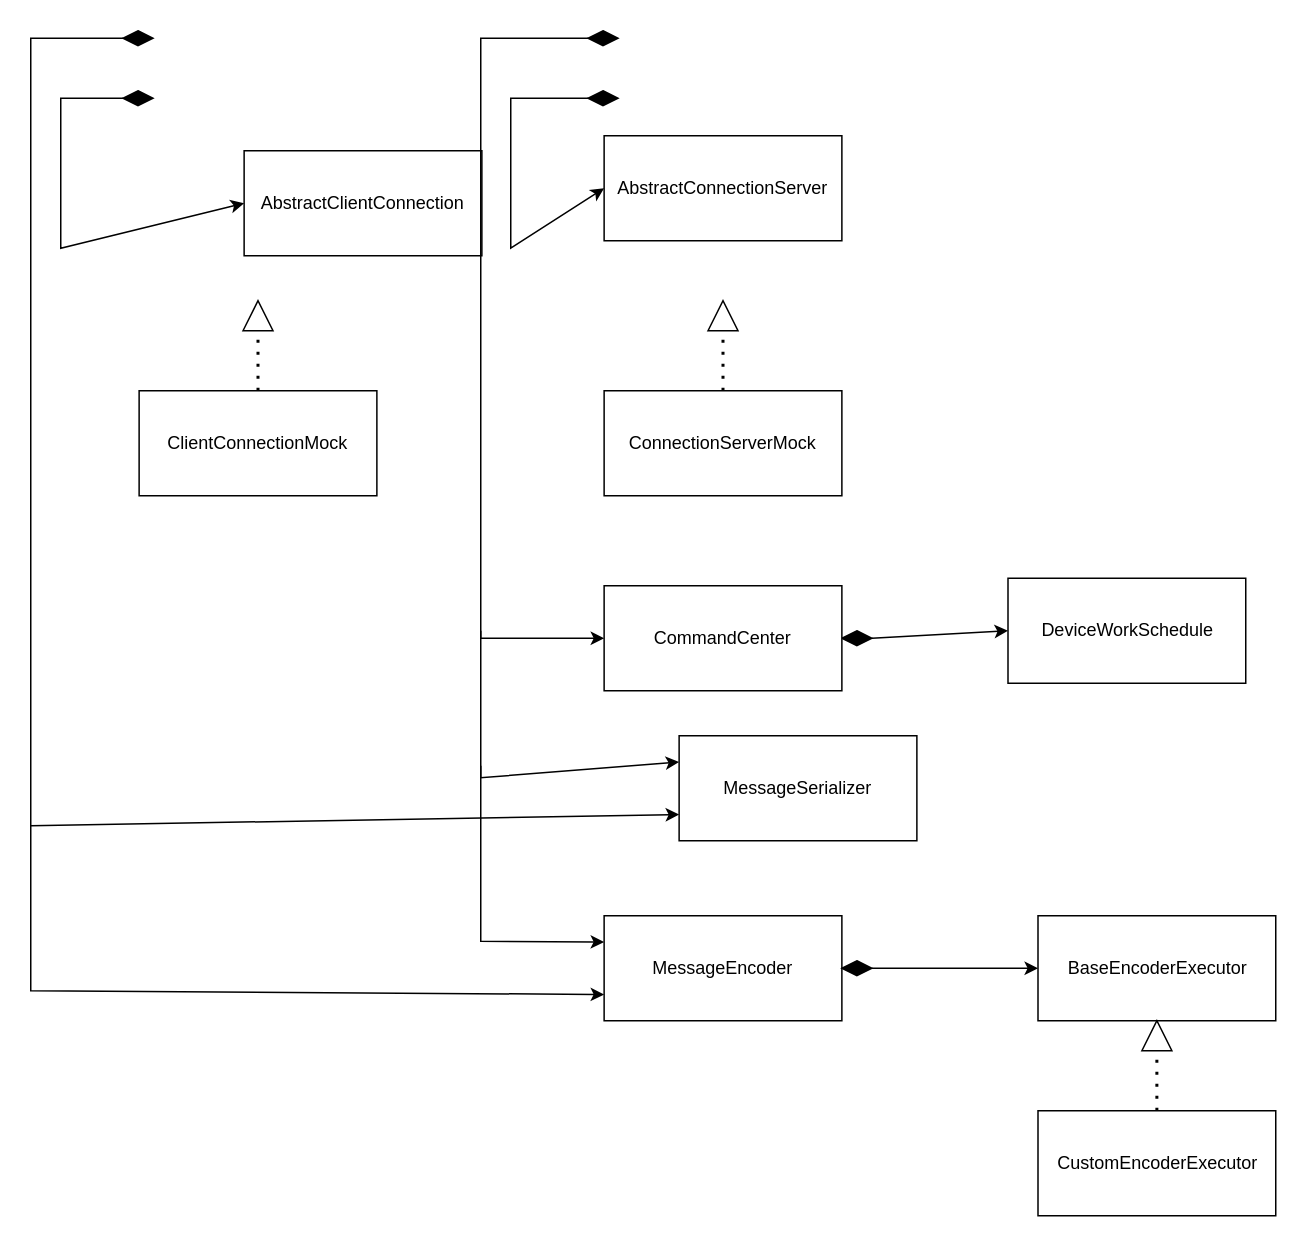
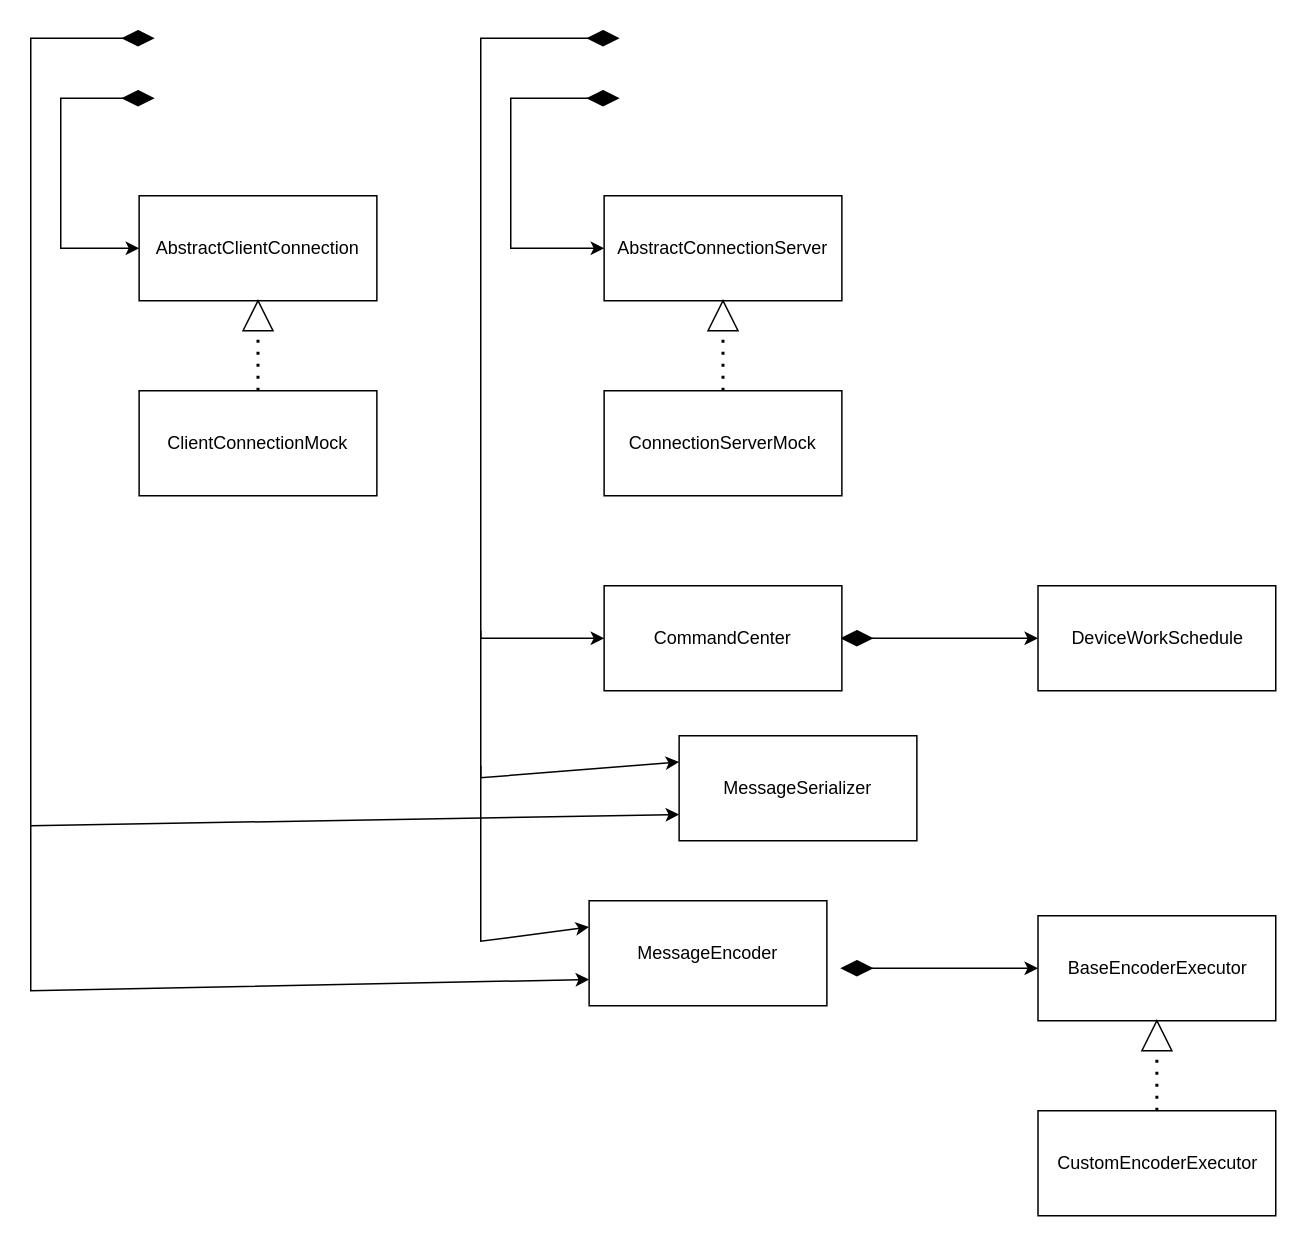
- <mxCell id="12" value="AbstractConnectionServer" style="rounded=0;whiteSpace=wrap;html=1;" parent="1" vertex="1"><mxGeometry x="402.25" y="90" width="158.5" height="70" as="geometry" /></mxCell>
+ <mxCell id="12" value="AbstractConnectionServer" style="rounded=0;whiteSpace=wrap;html=1;" parent="1" vertex="1"><mxGeometry x="402.25" y="130" width="158.5" height="70" as="geometry" /></mxCell>
- <mxCell id="4" value="AbstractClientConnection" style="rounded=0;whiteSpace=wrap;html=1;" parent="1" vertex="1"><mxGeometry x="162.25" y="100" width="158.5" height="70" as="geometry" /></mxCell>
+ <mxCell id="4" value="AbstractClientConnection" style="rounded=0;whiteSpace=wrap;html=1;" parent="1" vertex="1"><mxGeometry x="92.25" y="130" width="158.5" height="70" as="geometry" /></mxCell>
- <mxCell id="18" value="DeviceWorkSchedule" style="rounded=0;whiteSpace=wrap;html=1;" parent="1" vertex="1"><mxGeometry x="671.5" y="385" width="158.5" height="70" as="geometry" /></mxCell>
+ <mxCell id="18" value="DeviceWorkSchedule" style="rounded=0;whiteSpace=wrap;html=1;" parent="1" vertex="1"><mxGeometry x="691.5" y="390" width="158.5" height="70" as="geometry" /></mxCell>
- <mxCell id="8" value="MessageEncoder" style="rounded=0;whiteSpace=wrap;html=1;" parent="1" vertex="1"><mxGeometry x="402.25" y="610" width="158.5" height="70" as="geometry" /></mxCell>
+ <mxCell id="8" value="MessageEncoder" style="rounded=0;whiteSpace=wrap;html=1;" parent="1" vertex="1"><mxGeometry x="392.25" y="600" width="158.5" height="70" as="geometry" /></mxCell>
